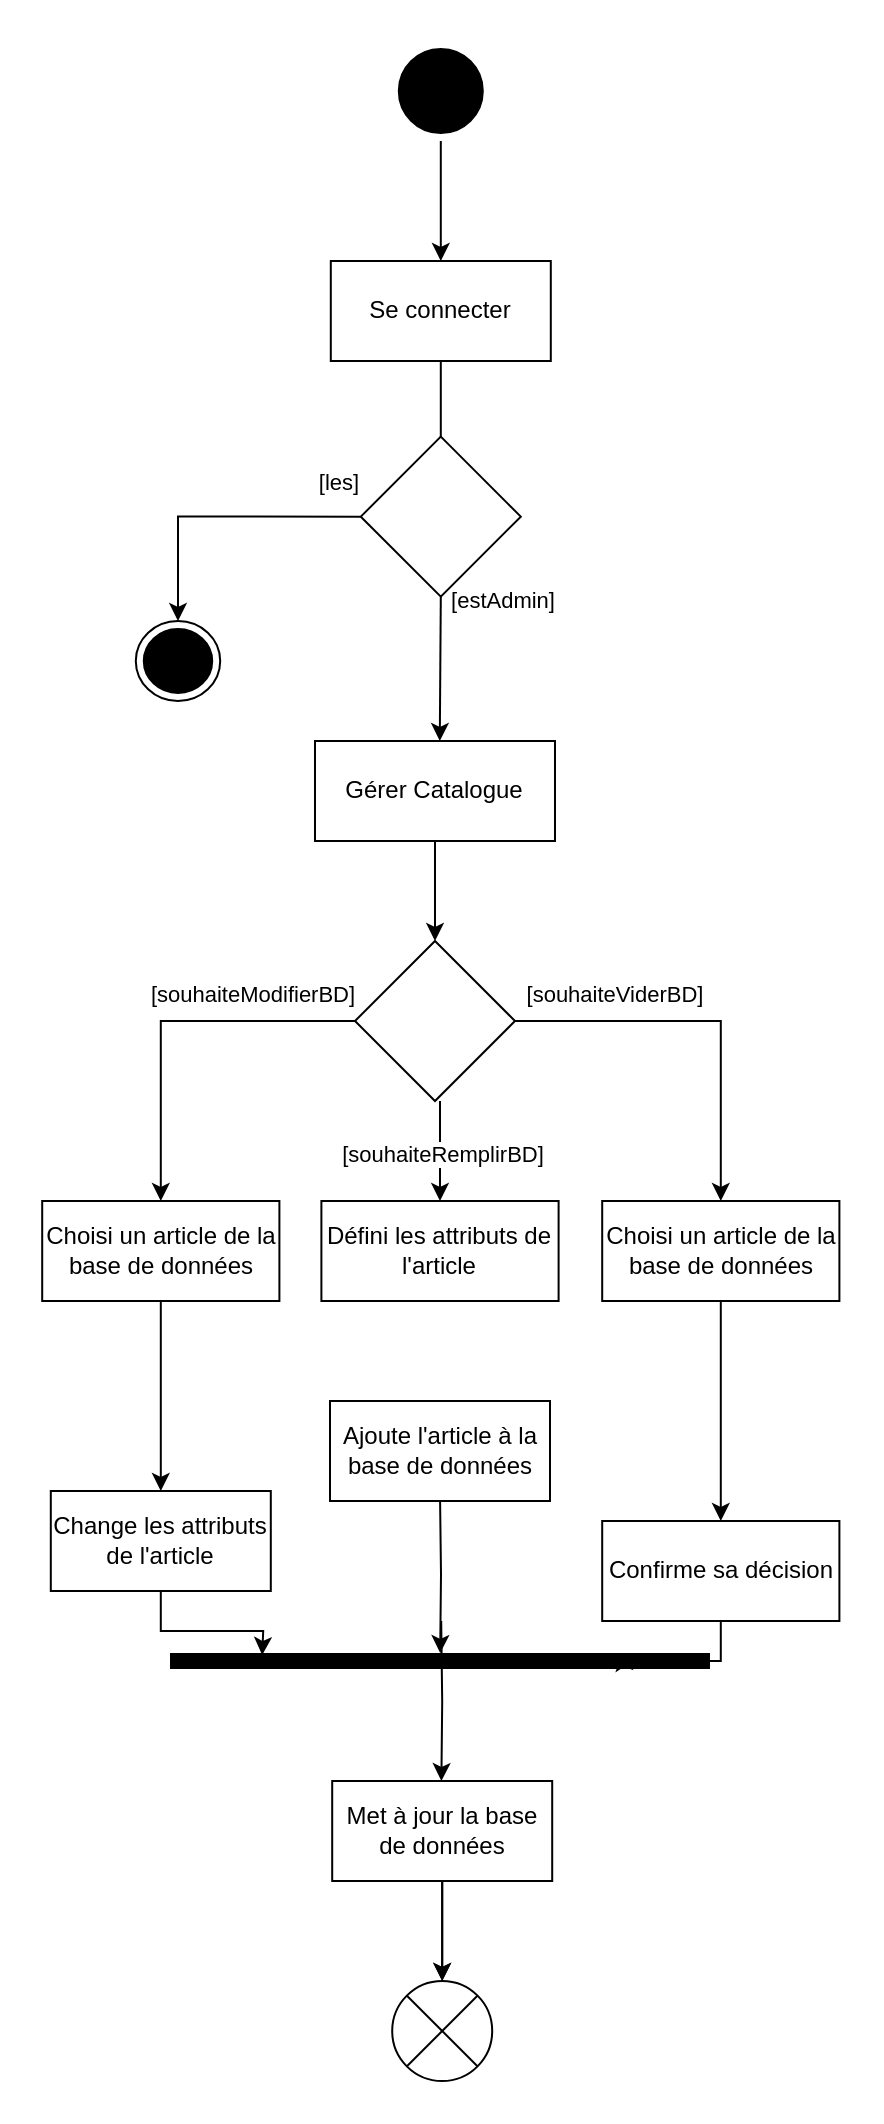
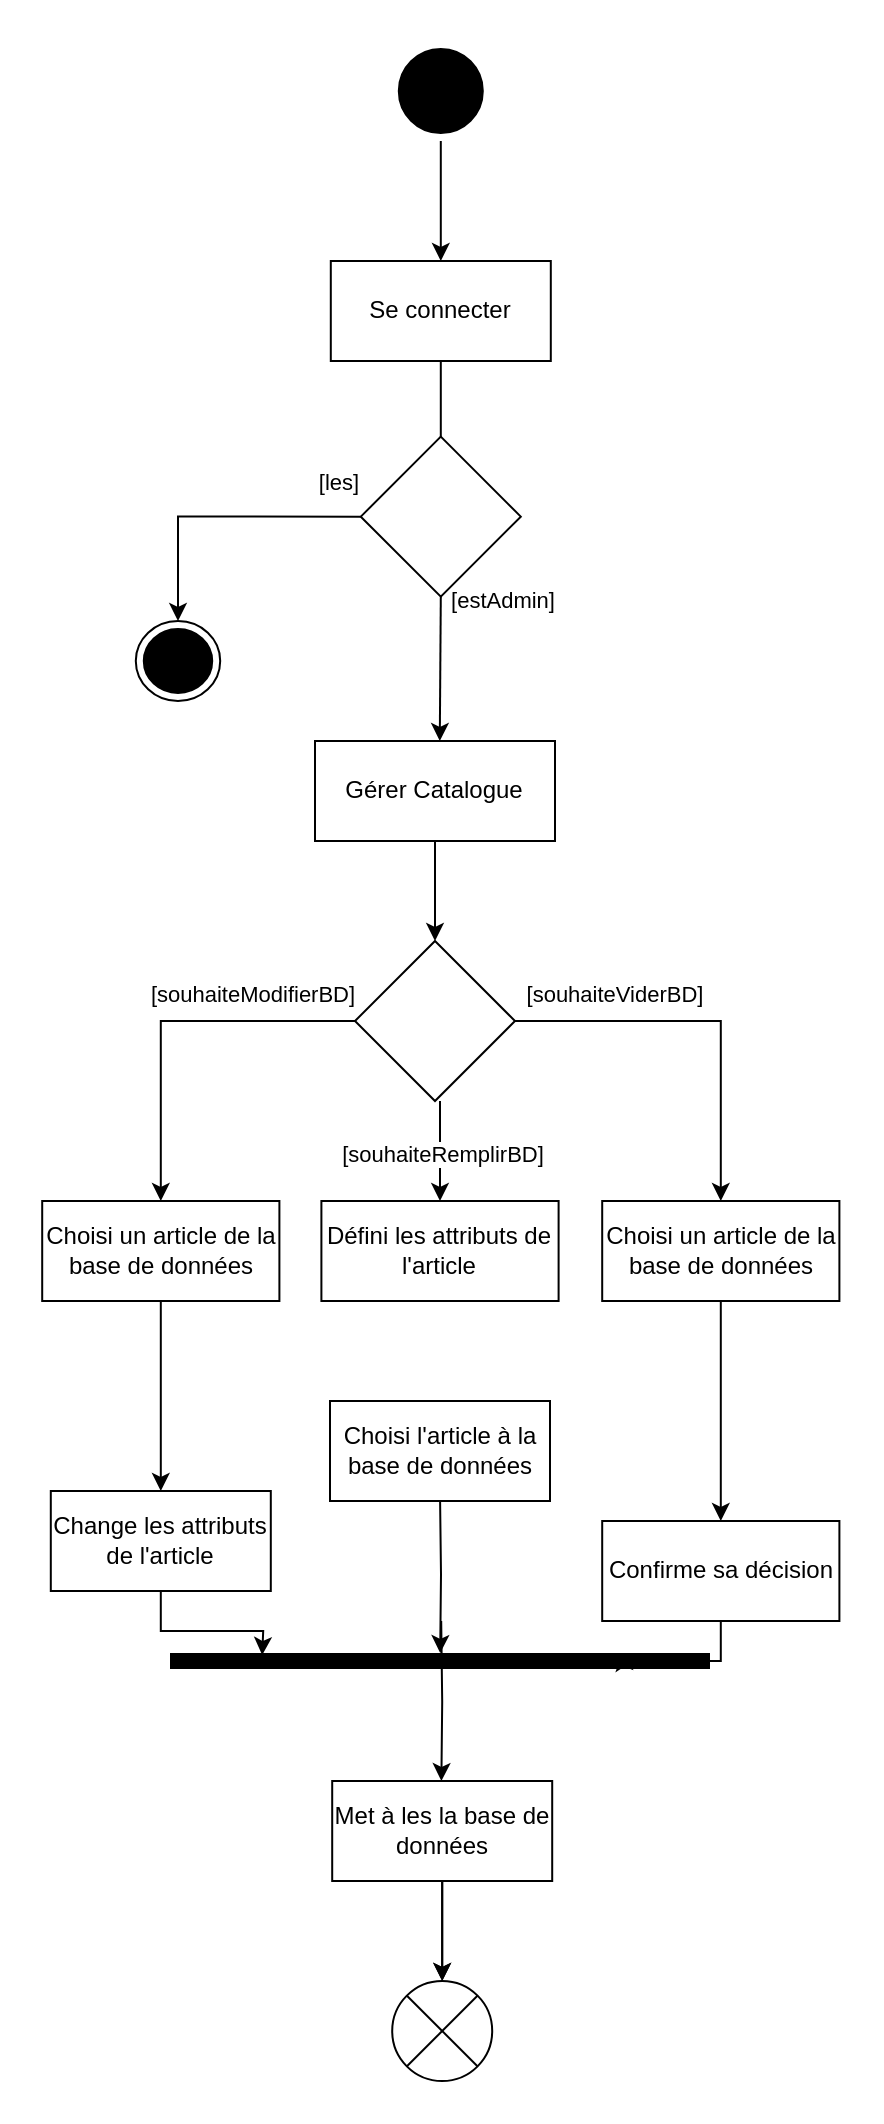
- <mxCell id="11" value="Ajoute l'article à la base de données" style="html=1;whiteSpace=wrap;" parent="1" vertex="1"><mxGeometry x="164.5" y="700" width="110" height="50" as="geometry" /></mxCell>
+ <mxCell id="11" value="Choisi l'article à la base de données" style="html=1;whiteSpace=wrap;" parent="1" vertex="1"><mxGeometry x="164.5" y="700" width="110" height="50" as="geometry" /></mxCell>
- <mxCell id="30" value="Met à jour la base de données" style="html=1;whiteSpace=wrap;" vertex="1" parent="1"><mxGeometry x="165.6" y="890" width="110" height="50" as="geometry" /></mxCell>
+ <mxCell id="30" value="Met à les la base de données" style="html=1;whiteSpace=wrap;" vertex="1" parent="1"><mxGeometry x="165.6" y="890" width="110" height="50" as="geometry" /></mxCell>
